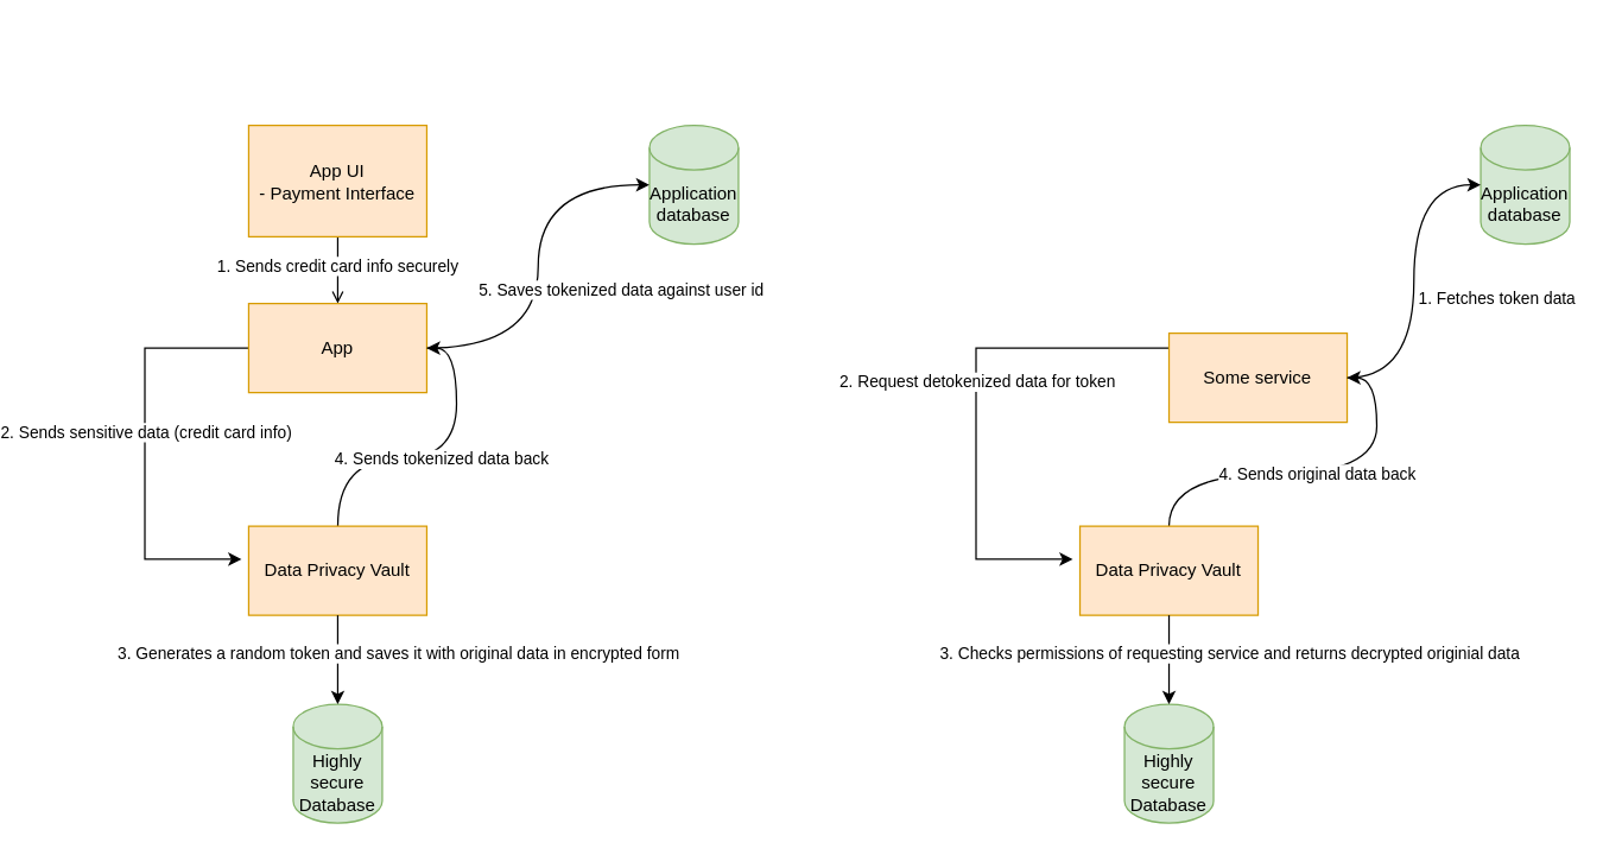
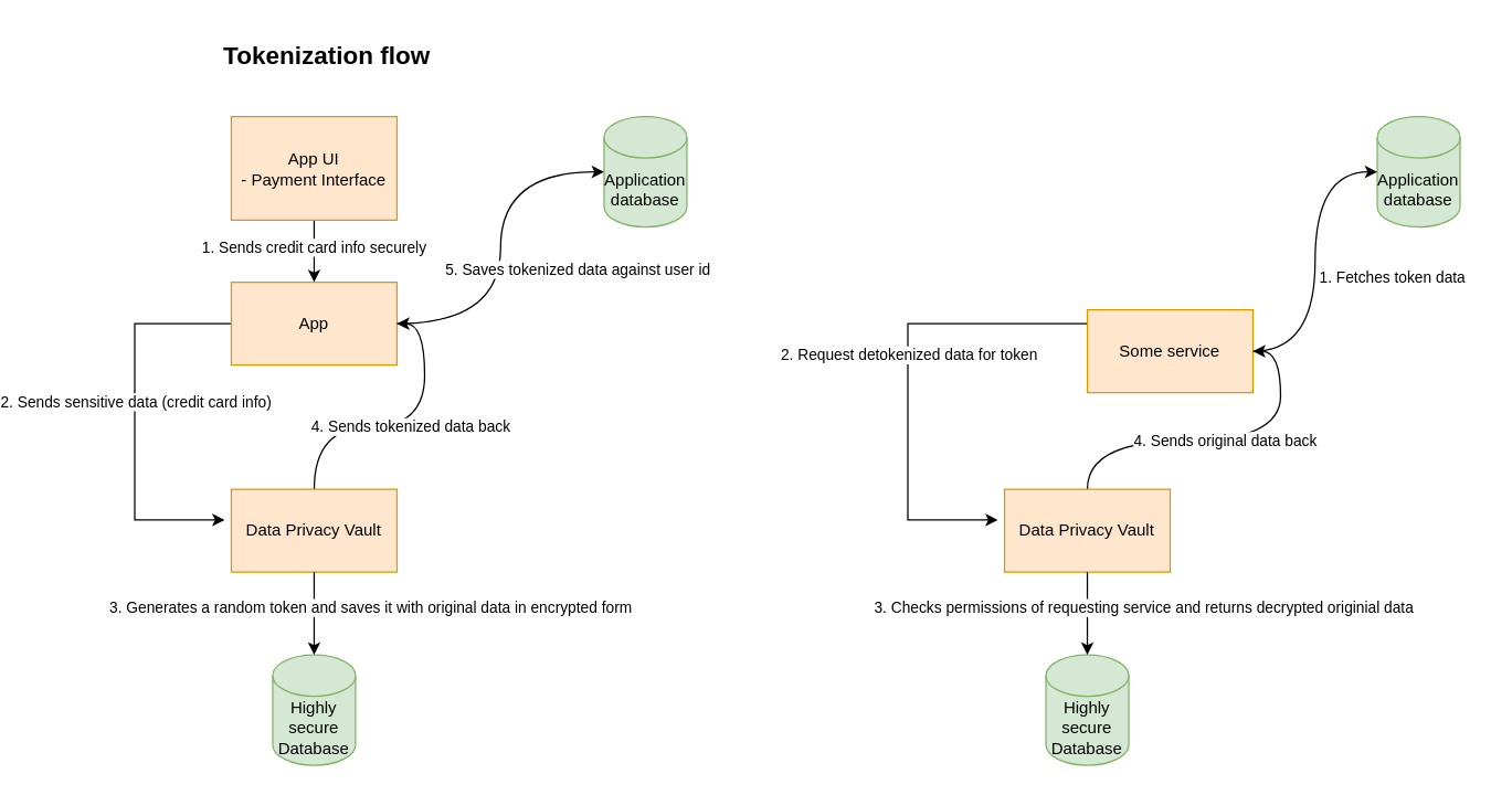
+ <mxCell id="17" value="&lt;b&gt;&lt;font style=&quot;font-size: 18px;&quot;&gt;Tokenization flow&lt;/font&gt;&lt;/b&gt;" style="text;html=1;align=center;verticalAlign=middle;resizable=0;points=[];autosize=1;strokeColor=none;fillColor=none;" vertex="1" parent="1"><mxGeometry x="74.06" y="20" width="170" height="40" as="geometry" /></mxCell>
- <mxCell id="5" style="edgeStyle=orthogonalEdgeStyle;rounded=0;orthogonalLoop=1;jettySize=auto;html=1;entryX=0.5;entryY=0;entryDx=0;entryDy=0;endArrow=open;" edge="1" parent="1" source="7" target="10"><mxGeometry relative="1" as="geometry" /></mxCell>
+ <mxCell id="5" style="edgeStyle=orthogonalEdgeStyle;rounded=0;orthogonalLoop=1;jettySize=auto;html=1;entryX=0.5;entryY=0;entryDx=0;entryDy=0;" edge="1" parent="1" source="7" target="10"><mxGeometry relative="1" as="geometry" /></mxCell>
